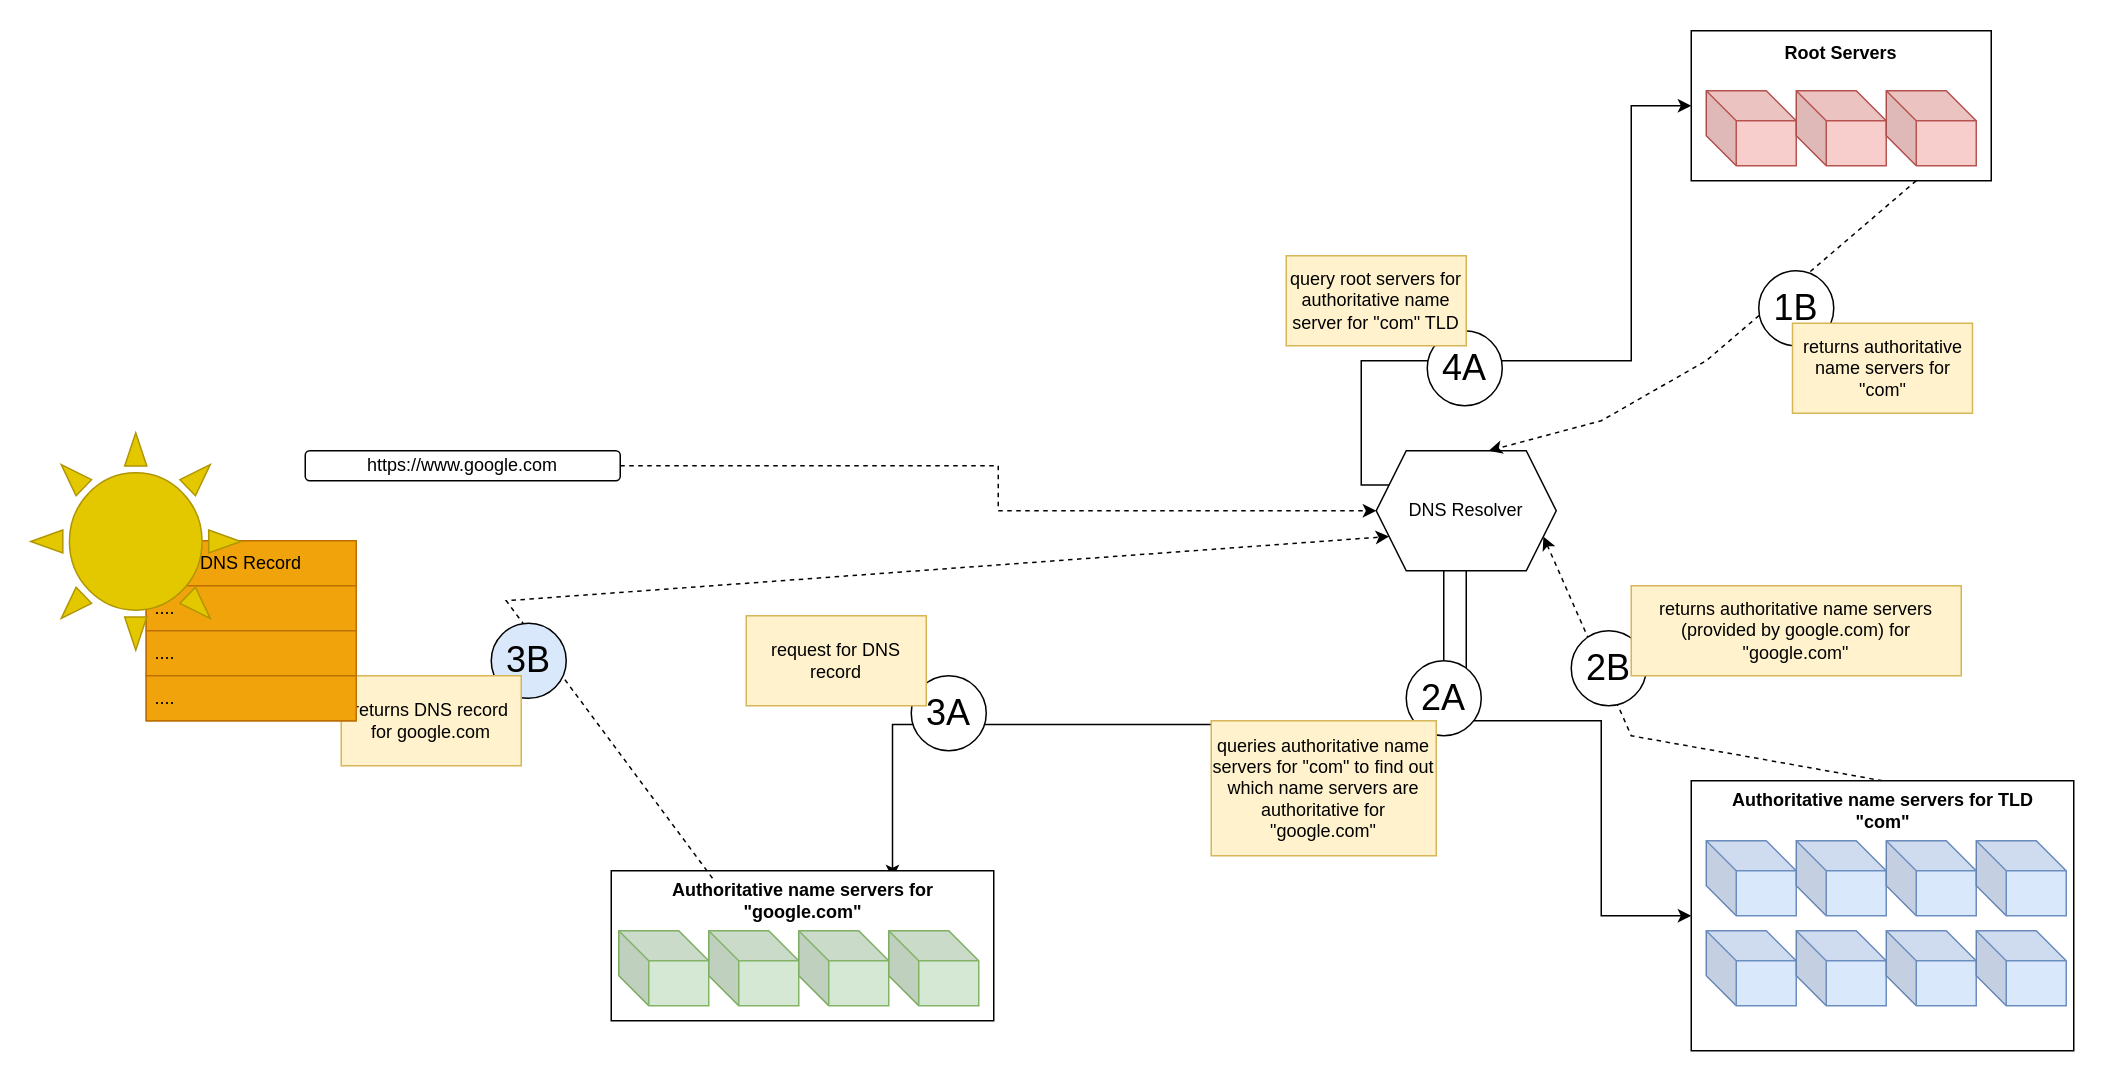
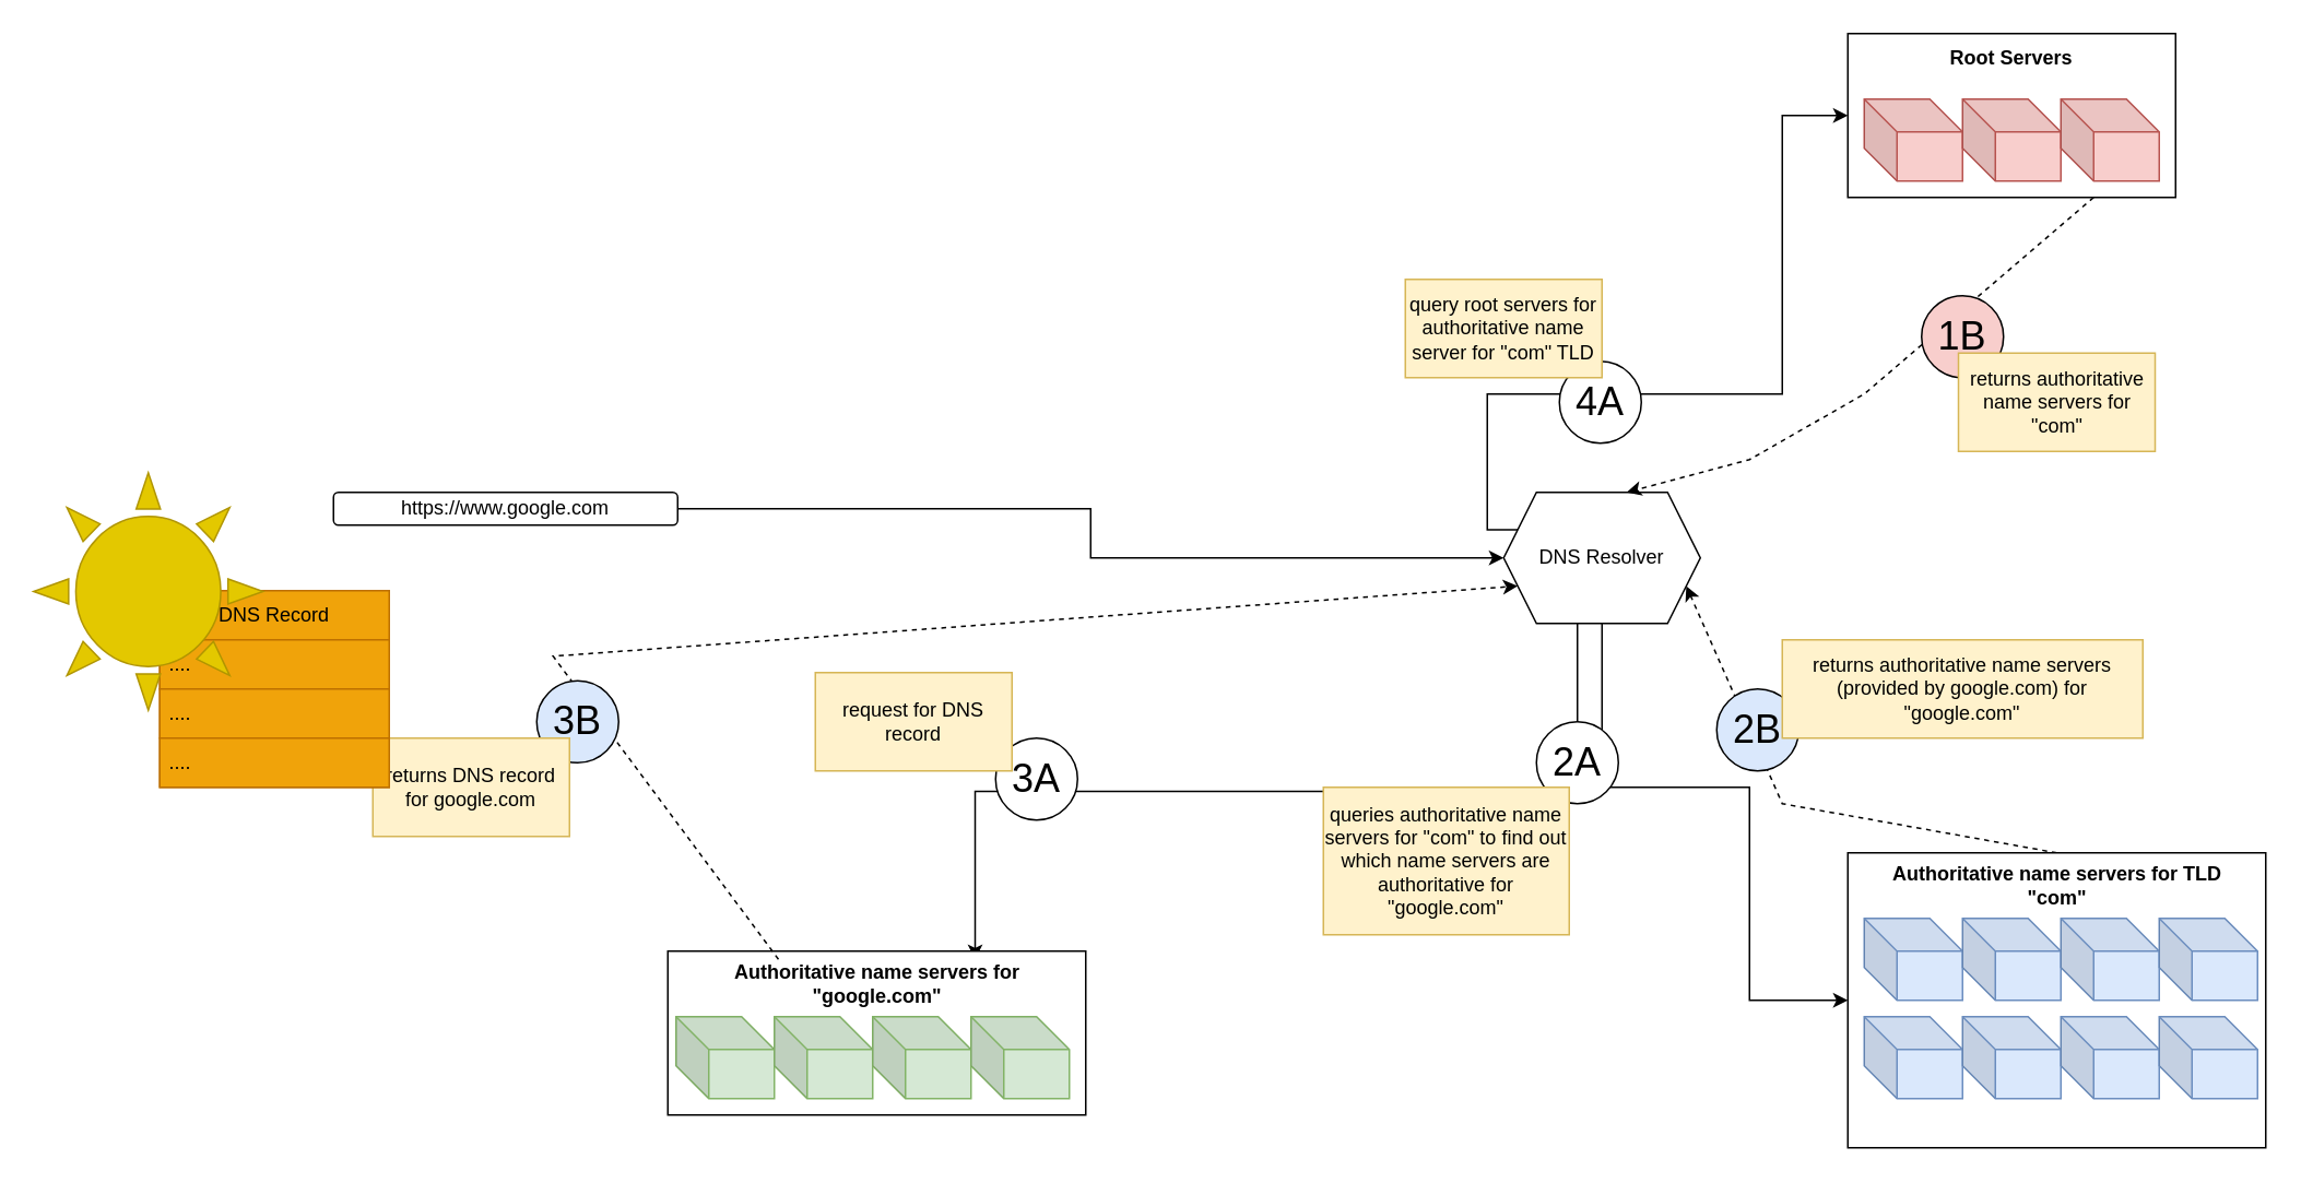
- <mxCell id="10" value="1B" style="ellipse;whiteSpace=wrap;html=1;aspect=fixed;fontSize=24;verticalAlign=middle;align=center;" parent="1" vertex="1"><mxGeometry x="1172" y="180" width="50" height="50" as="geometry" /></mxCell>
+ <mxCell id="10" value="1B" style="ellipse;whiteSpace=wrap;html=1;aspect=fixed;fontSize=24;verticalAlign=middle;align=center;fillColor=#f8cecc;" parent="1" vertex="1"><mxGeometry x="1172" y="180" width="50" height="50" as="geometry" /></mxCell>
- <mxCell id="2" value="" style="edgeStyle=orthogonalEdgeStyle;rounded=0;orthogonalLoop=1;jettySize=auto;html=1;dashed=1;" parent="1" source="3" target="7" edge="1"><mxGeometry relative="1" as="geometry" /></mxCell>
+ <mxCell id="2" value="" style="edgeStyle=orthogonalEdgeStyle;rounded=0;orthogonalLoop=1;jettySize=auto;html=1;" parent="1" source="3" target="7" edge="1"><mxGeometry relative="1" as="geometry" /></mxCell>
- <mxCell id="15" value="2B" style="ellipse;whiteSpace=wrap;html=1;aspect=fixed;fontSize=24;verticalAlign=middle;align=center;" parent="1" vertex="1"><mxGeometry x="1047" y="420" width="50" height="50" as="geometry" /></mxCell>
+ <mxCell id="15" value="2B" style="ellipse;whiteSpace=wrap;html=1;aspect=fixed;fontSize=24;verticalAlign=middle;align=center;fillColor=#dae8fc;" parent="1" vertex="1"><mxGeometry x="1047" y="420" width="50" height="50" as="geometry" /></mxCell>
